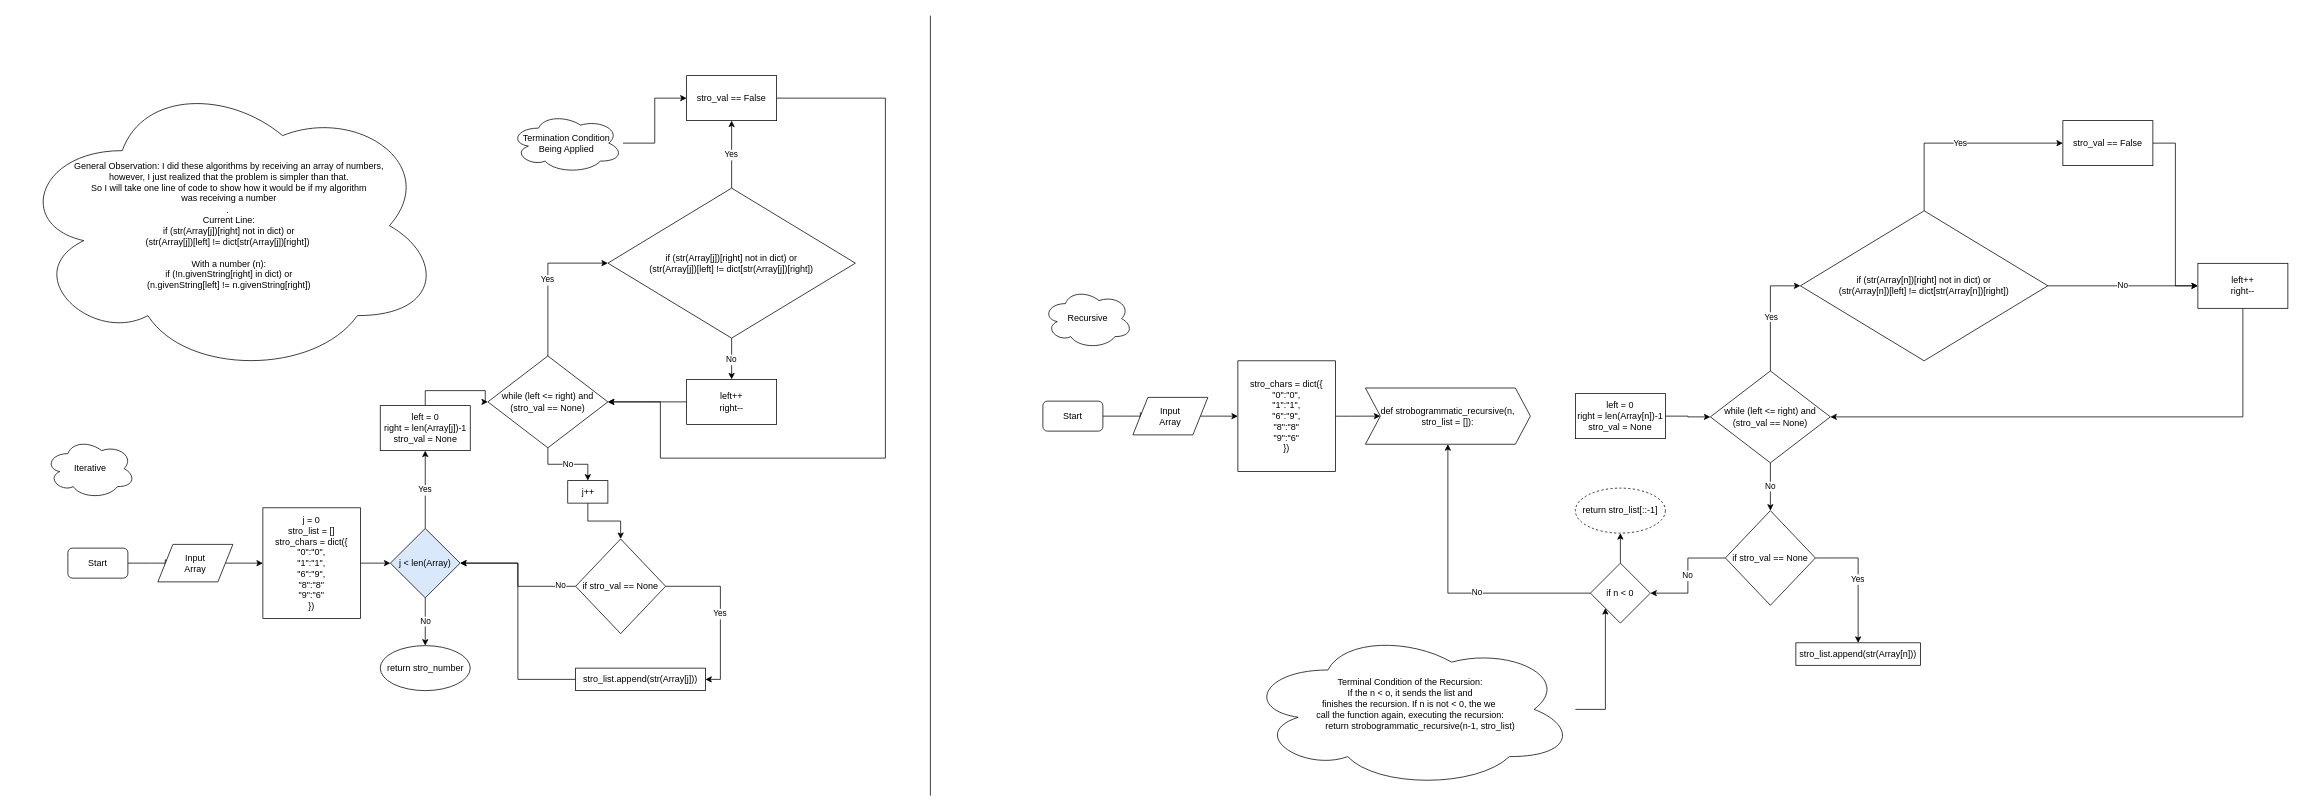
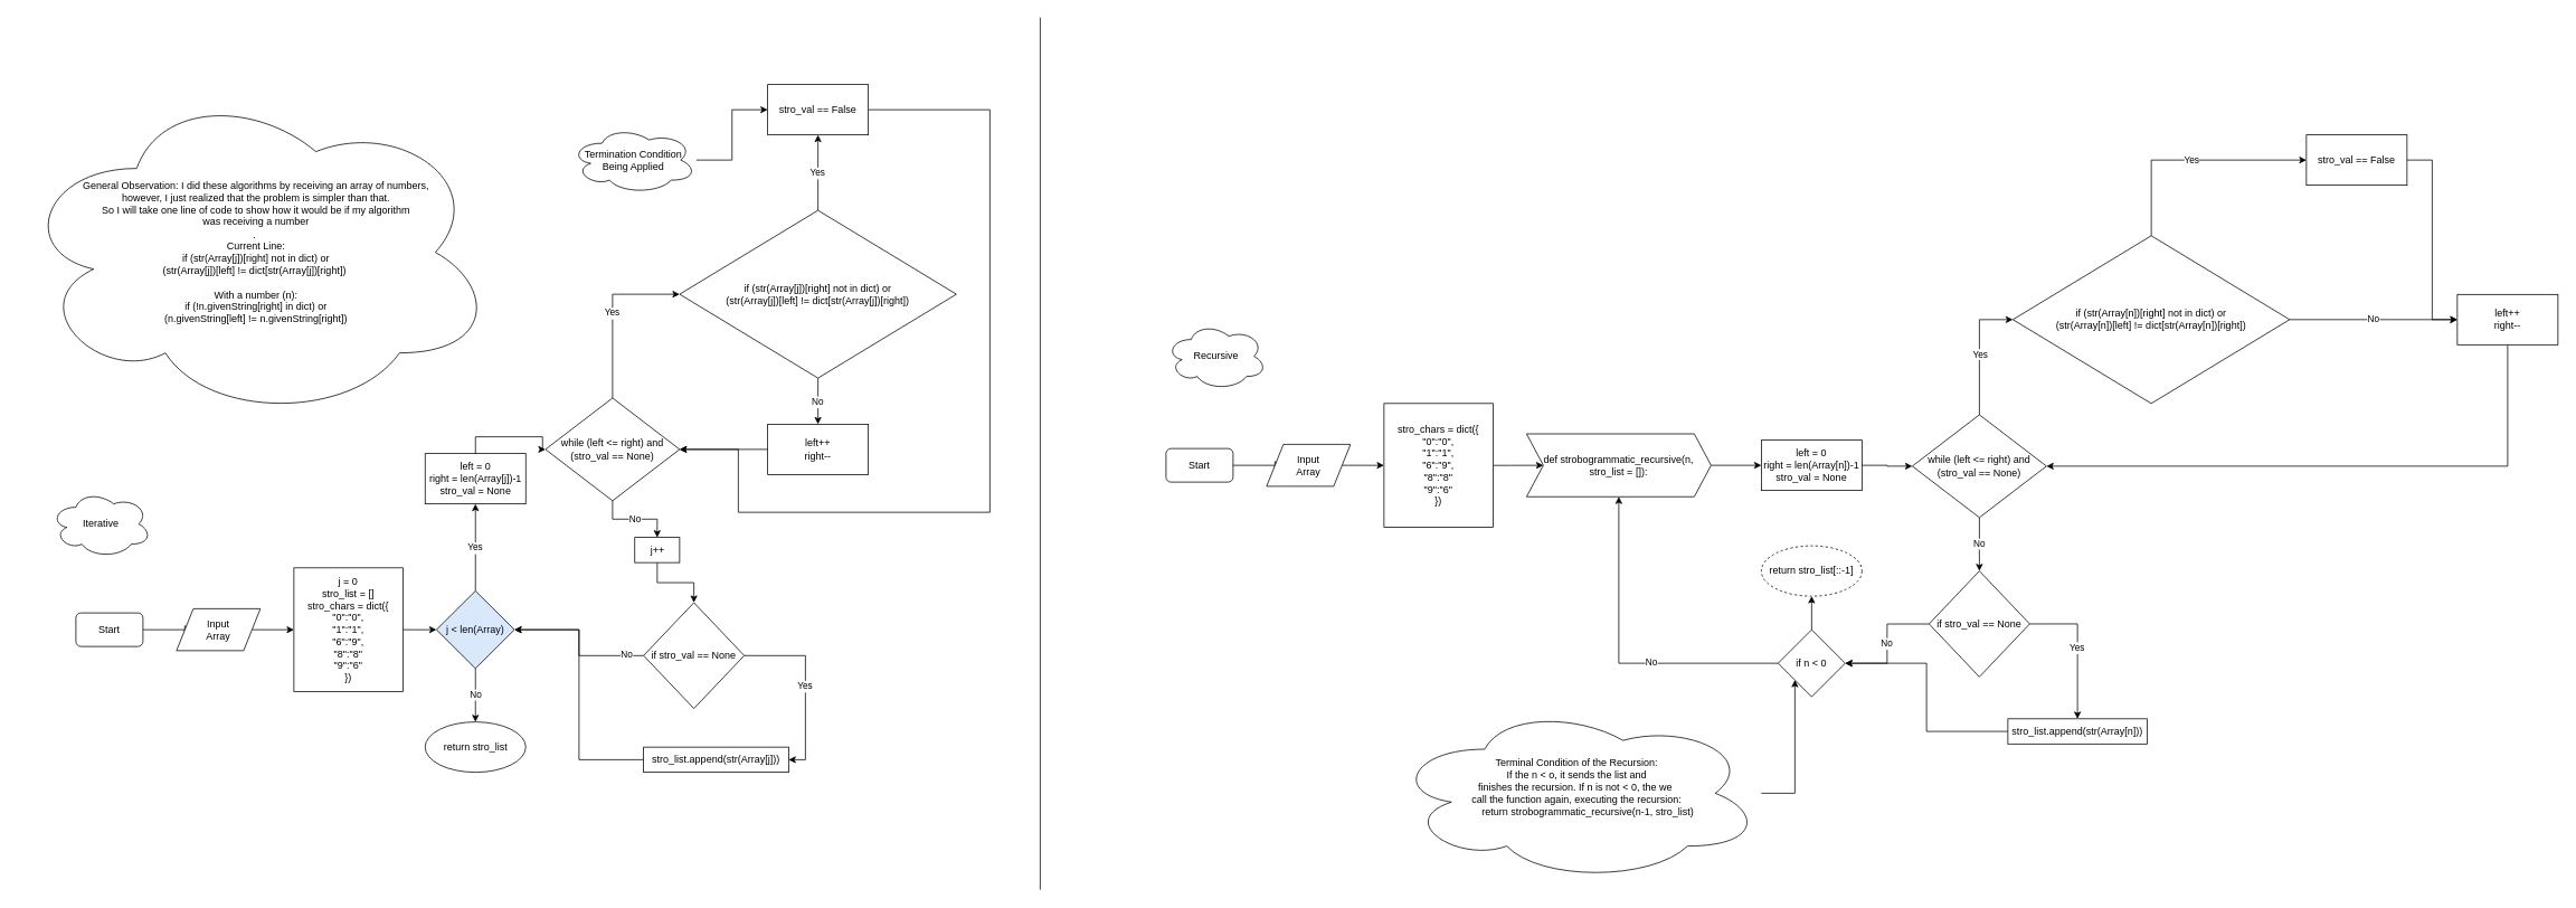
+ <mxCell id="46" value="" style="edgeStyle=orthogonalEdgeStyle;rounded=0;orthogonalLoop=1;jettySize=auto;html=1;" edge="1" parent="1" source="47" target="45"><mxGeometry relative="1" as="geometry" /></mxCell>
+ <mxCell id="61" style="edgeStyle=orthogonalEdgeStyle;rounded=0;orthogonalLoop=1;jettySize=auto;html=0;entryX=1;entryY=0.5;entryDx=0;entryDy=0;" edge="1" parent="1" source="62" target="66"><mxGeometry relative="1" as="geometry"><mxPoint x="2240" y="810" as="targetPoint" /></mxGeometry></mxCell>
- <mxCell id="29" value="return stro_number" style="ellipse;whiteSpace=wrap;html=1;" parent="1" vertex="1"><mxGeometry x="506.5" y="860" width="120" height="60" as="geometry" /></mxCell>
+ <mxCell id="29" value="return stro_list" style="ellipse;whiteSpace=wrap;html=1;" parent="1" vertex="1"><mxGeometry x="506.5" y="860" width="120" height="60" as="geometry" /></mxCell>
